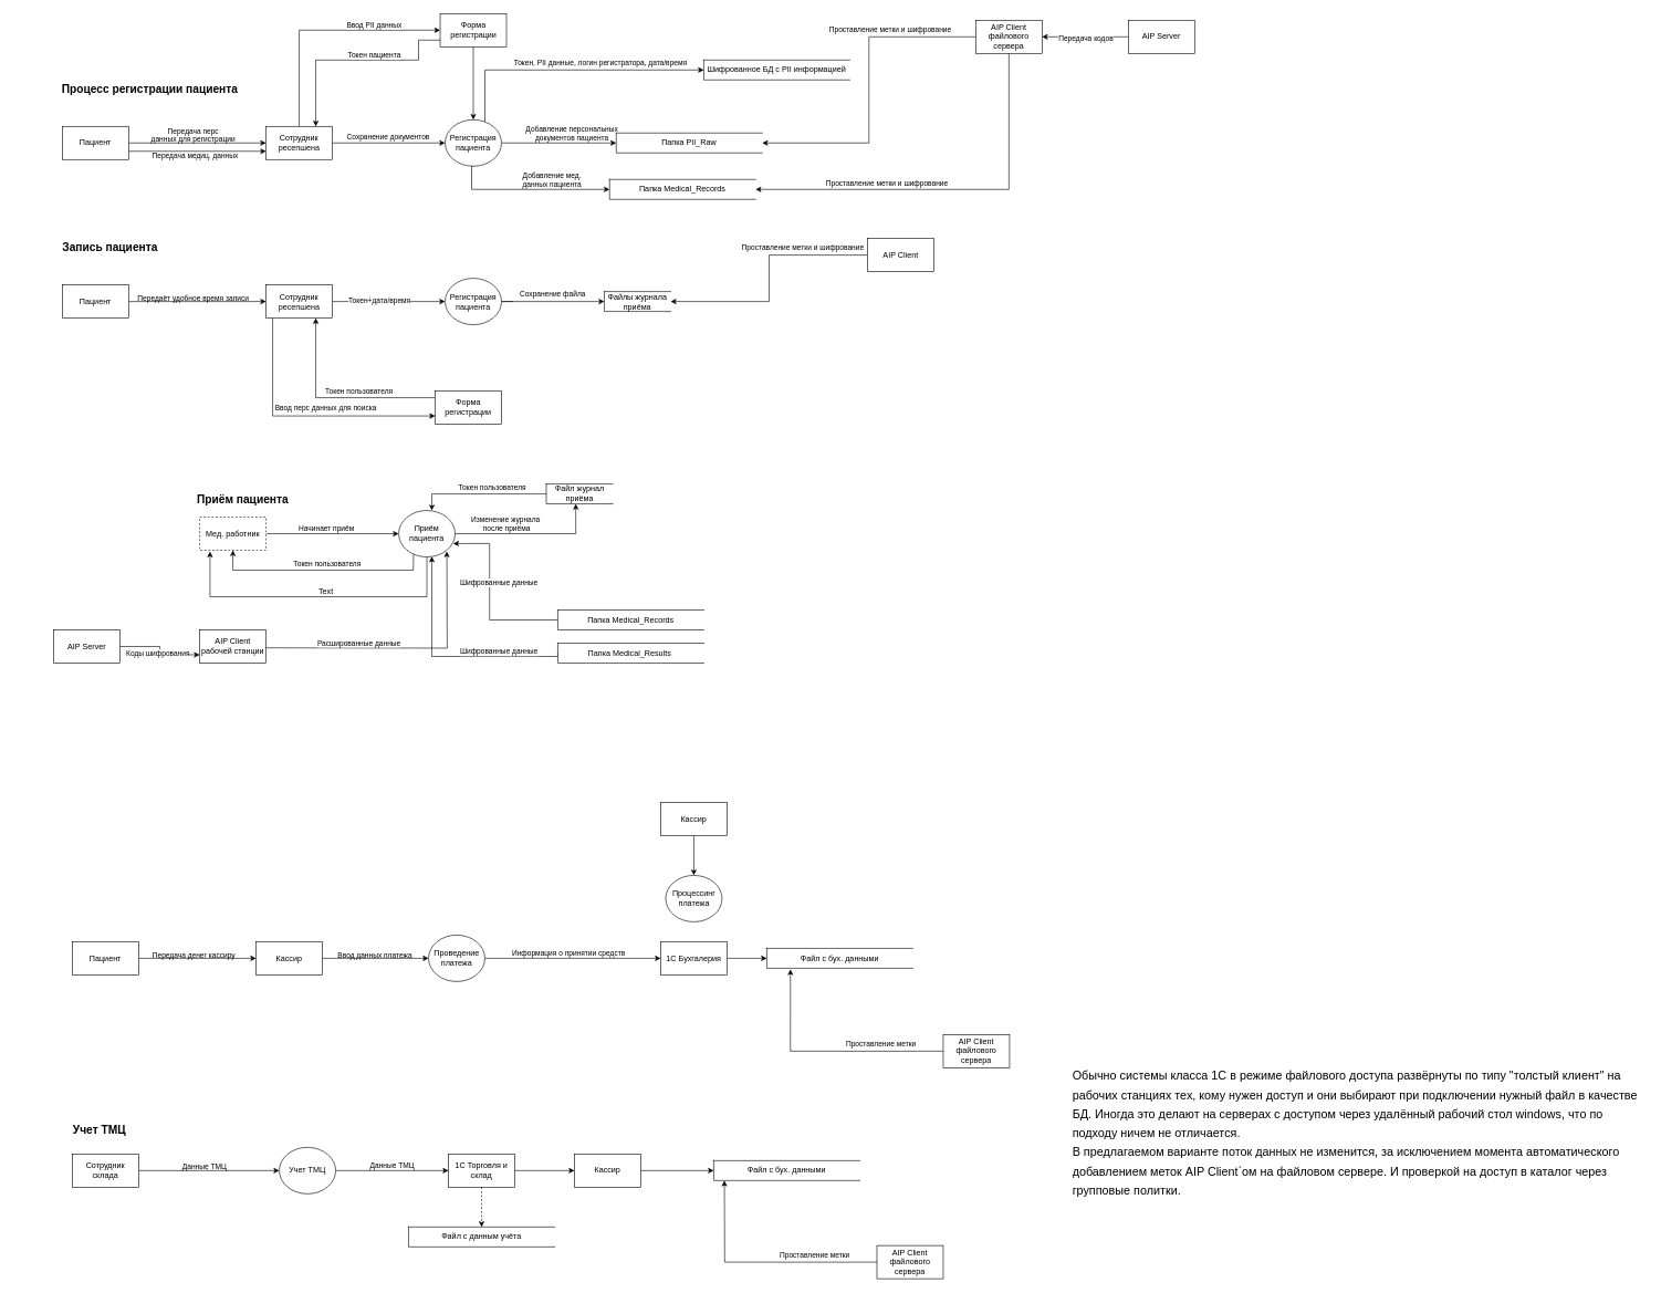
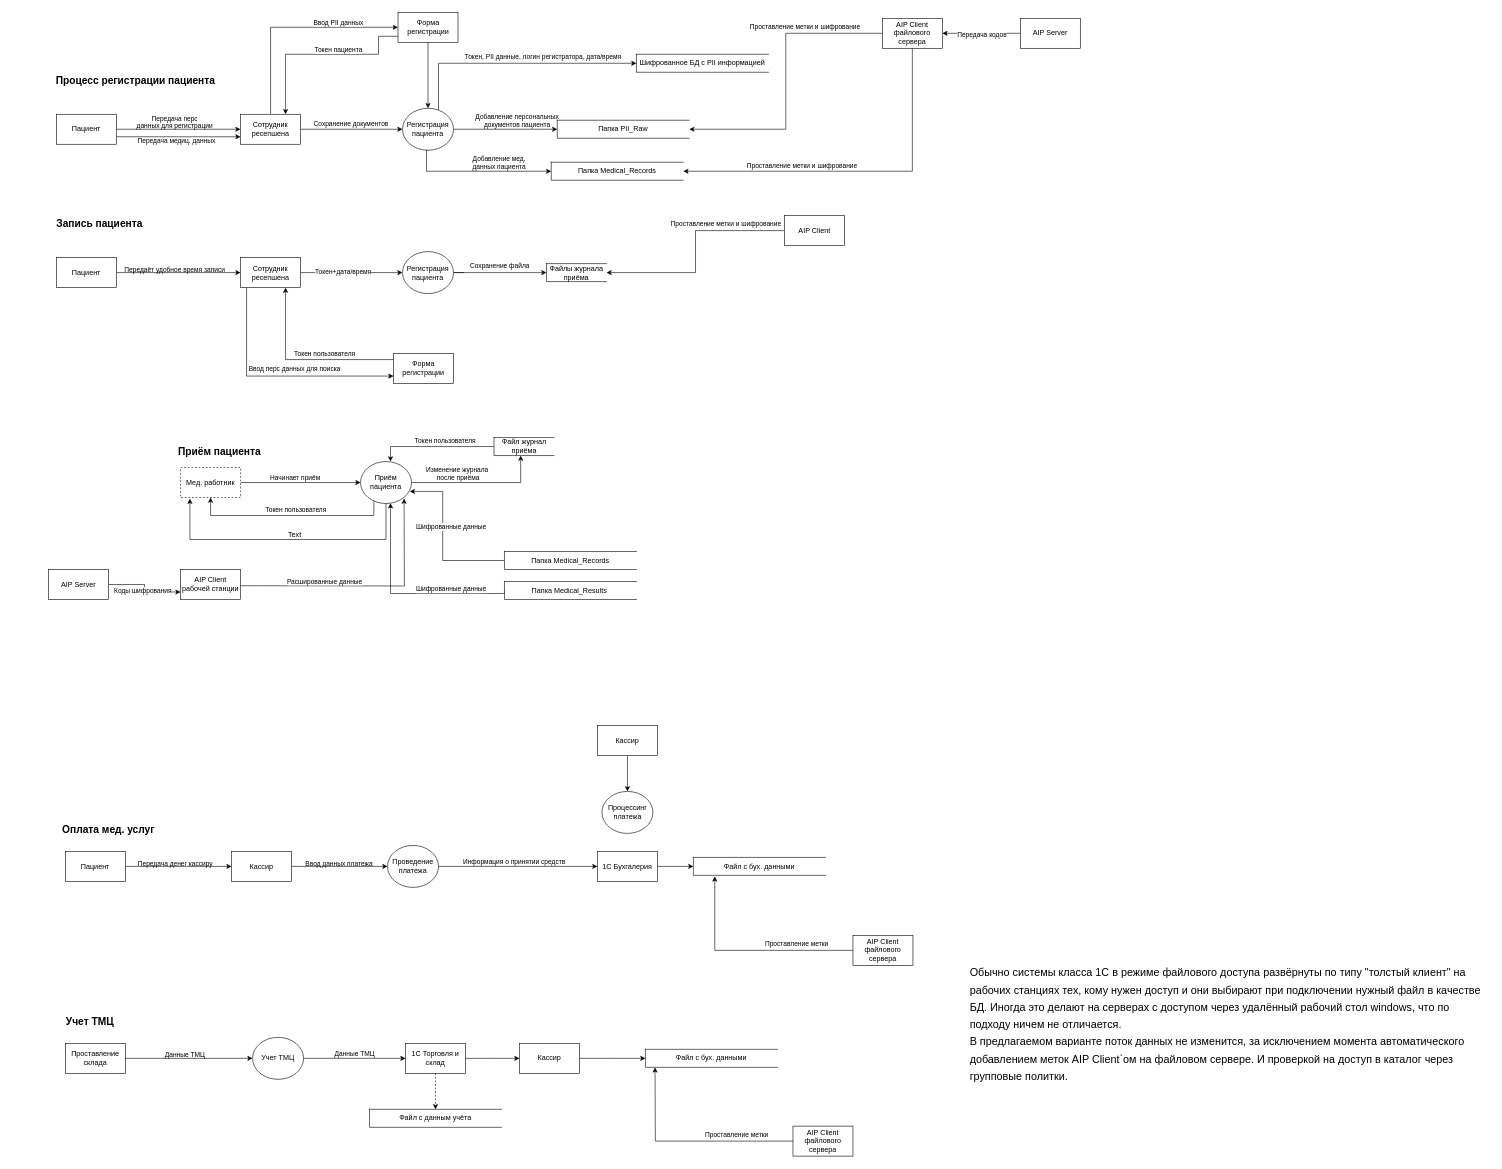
+ <mxCell id="51" value="Оплата мед. услуг" style="text;strokeColor=none;align=center;fillColor=none;html=1;verticalAlign=middle;whiteSpace=wrap;rounded=0;fontSize=17;fontStyle=1" parent="1" vertex="1"><mxGeometry x="35" y="1369" width="290" height="30" as="geometry" /></mxCell>
- <mxCell id="59" value="Сотрудник склада" style="html=1;dashed=0;whiteSpace=wrap;" parent="1" vertex="1"><mxGeometry x="108" y="1739" width="100" height="50" as="geometry" /></mxCell>
+ <mxCell id="59" value="Проставление склада" style="html=1;dashed=0;whiteSpace=wrap;" parent="1" vertex="1"><mxGeometry x="108" y="1739" width="100" height="50" as="geometry" /></mxCell>
